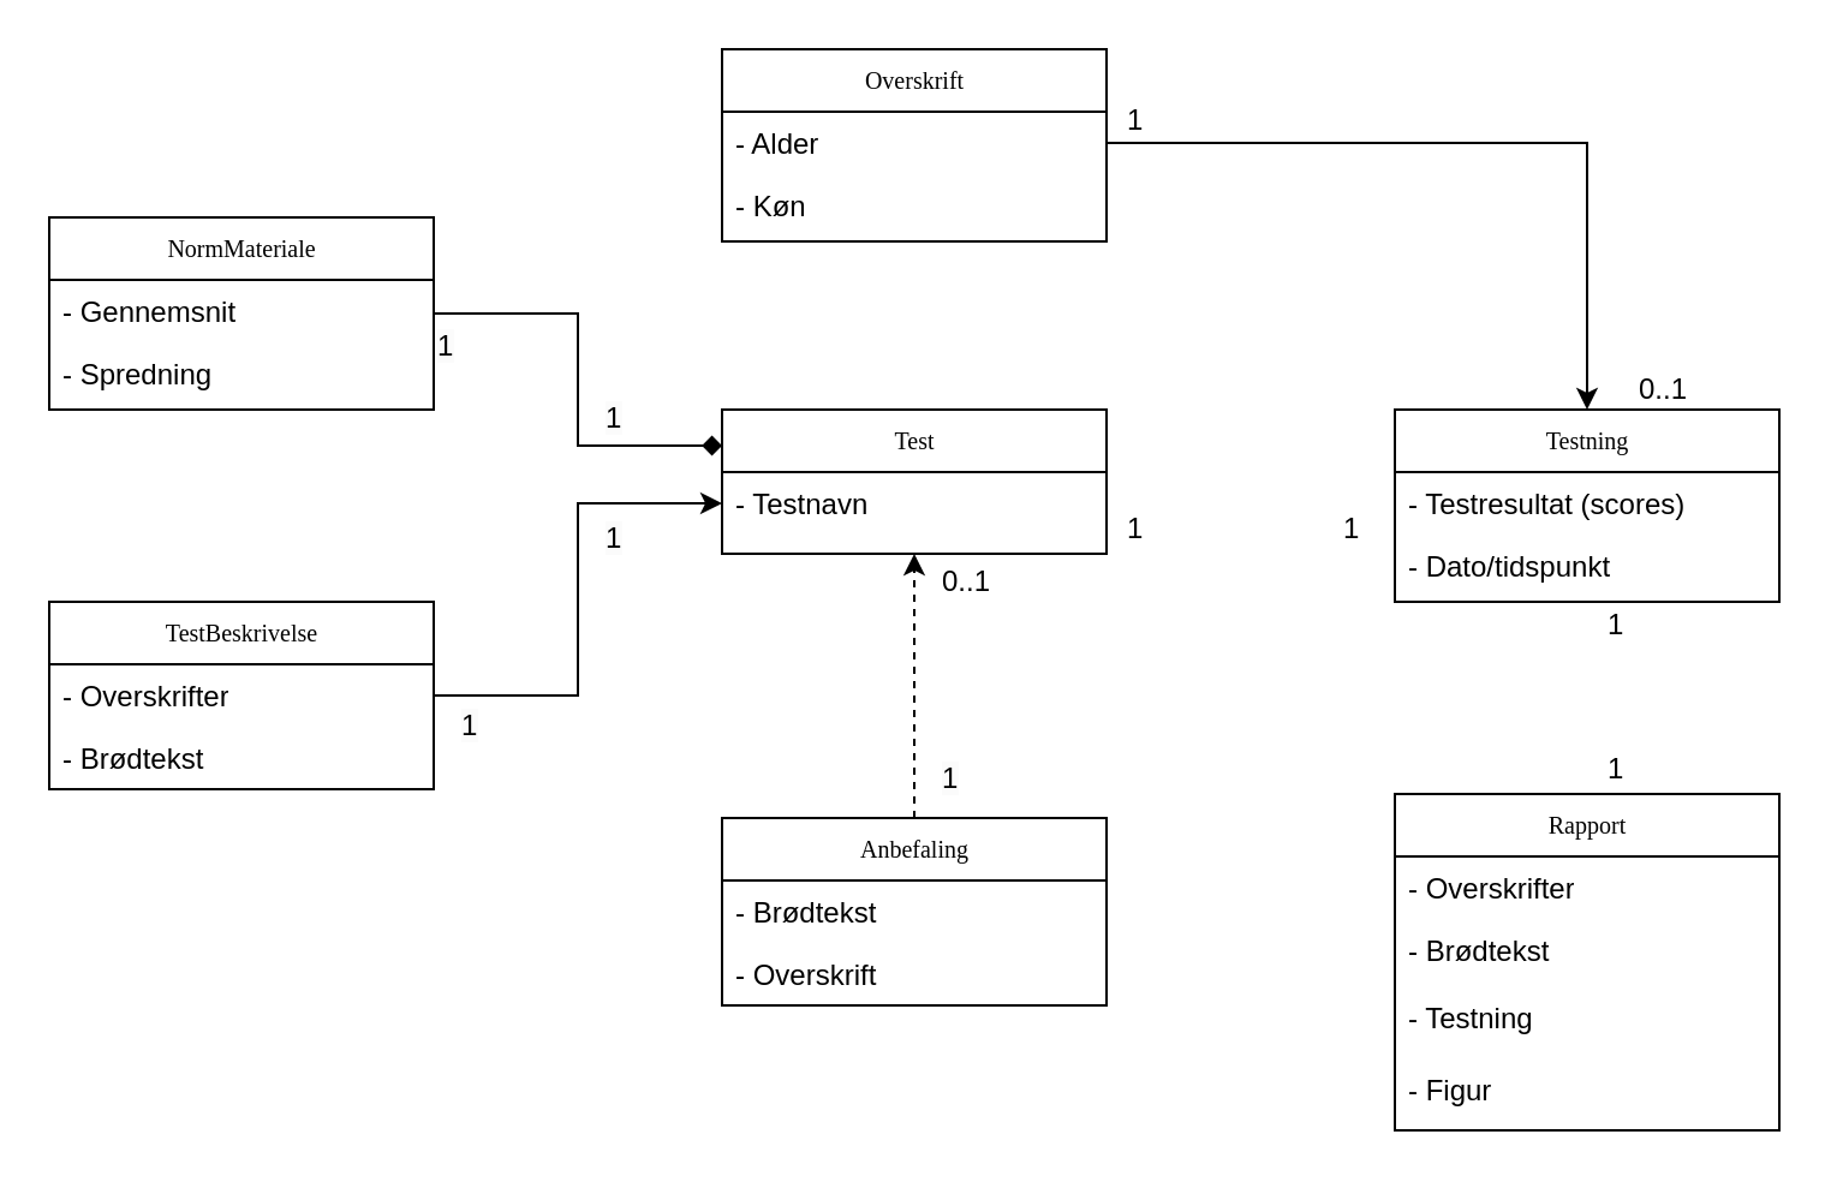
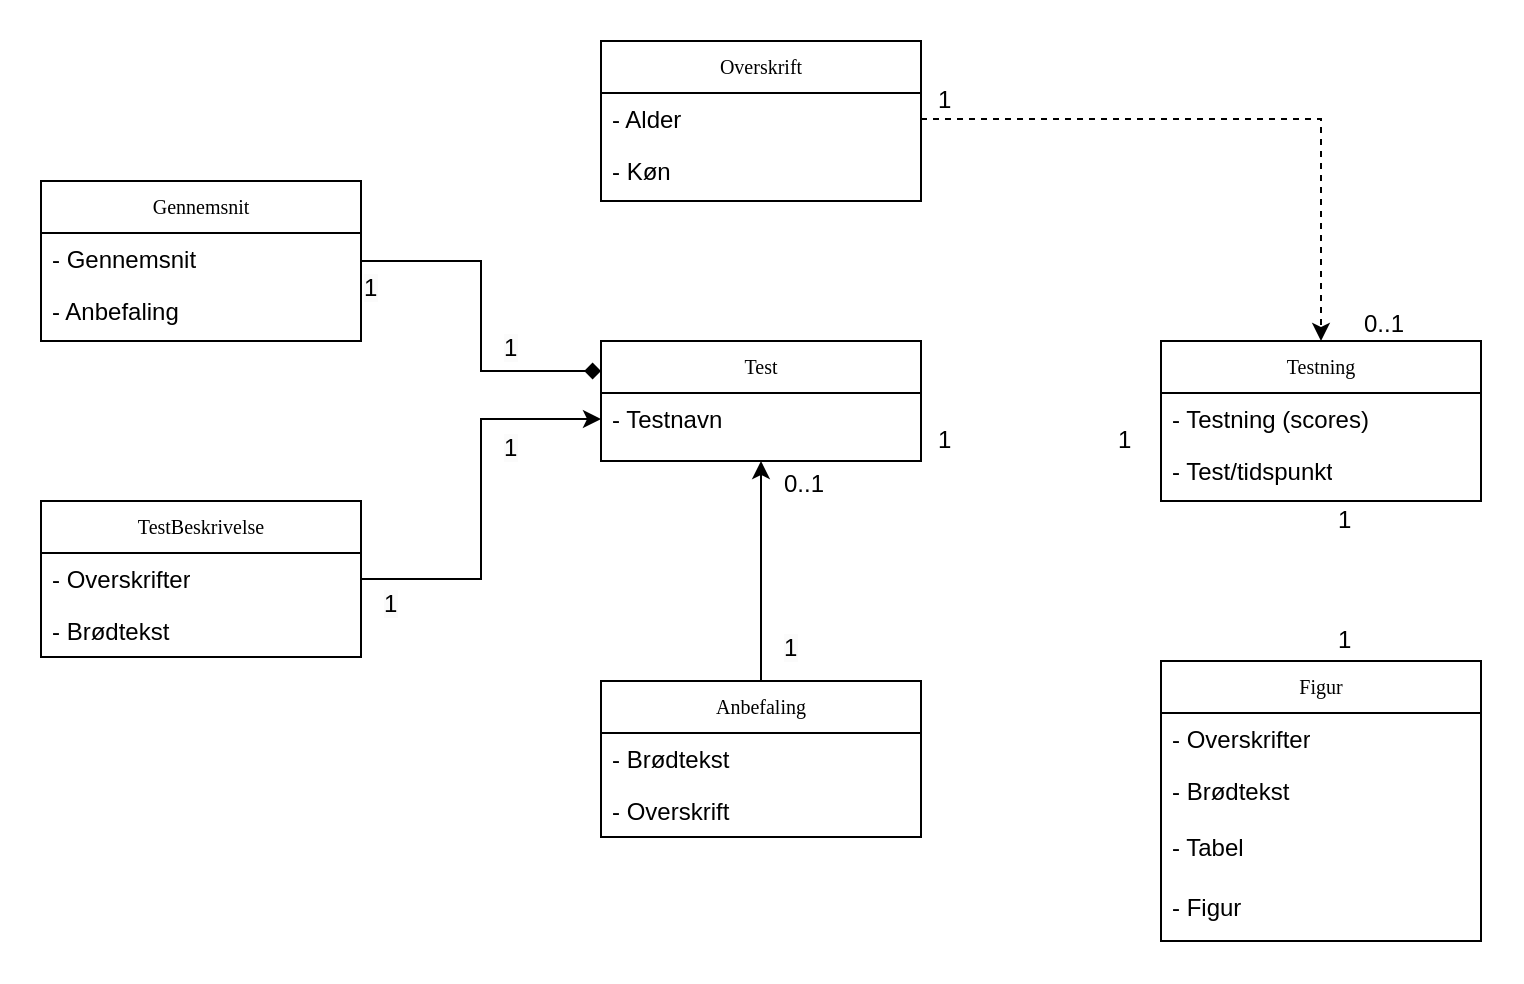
- <mxCell id="22" style="edgeStyle=orthogonalEdgeStyle;rounded=0;orthogonalLoop=1;jettySize=auto;html=1;entryX=0.5;entryY=0;entryDx=0;entryDy=0;" edge="1" parent="1" source="12" target="2"><mxGeometry relative="1" as="geometry" /></mxCell>
+ <mxCell id="22" style="edgeStyle=orthogonalEdgeStyle;rounded=0;orthogonalLoop=1;jettySize=auto;html=1;entryX=0.5;entryY=0;entryDx=0;entryDy=0;dashed=1;" edge="1" parent="1" source="12" target="2"><mxGeometry relative="1" as="geometry" /></mxCell>
- <mxCell id="8" value="NormMateriale" style="swimlane;html=1;fontStyle=0;childLayout=stackLayout;horizontal=1;startSize=26;fillColor=none;horizontalStack=0;resizeParent=1;resizeLast=0;collapsible=1;marginBottom=0;swimlaneFillColor=#ffffff;rounded=0;shadow=0;comic=0;labelBackgroundColor=none;strokeWidth=1;fontFamily=Verdana;fontSize=10;align=center;" vertex="1" parent="1"><mxGeometry x="20" y="90" width="160" height="80" as="geometry" /></mxCell>
+ <mxCell id="8" value="Gennemsnit" style="swimlane;html=1;fontStyle=0;childLayout=stackLayout;horizontal=1;startSize=26;fillColor=none;horizontalStack=0;resizeParent=1;resizeLast=0;collapsible=1;marginBottom=0;swimlaneFillColor=#ffffff;rounded=0;shadow=0;comic=0;labelBackgroundColor=none;strokeWidth=1;fontFamily=Verdana;fontSize=10;align=center;" vertex="1" parent="1"><mxGeometry x="20" y="90" width="160" height="80" as="geometry" /></mxCell>
- <mxCell id="10" value="- Spredning" style="text;html=1;strokeColor=none;fillColor=none;align=left;verticalAlign=top;spacingLeft=4;spacingRight=4;whiteSpace=wrap;overflow=hidden;rotatable=0;points=[[0,0.5],[1,0.5]];portConstraint=eastwest;" vertex="1" parent="8"><mxGeometry y="52" width="160" height="26" as="geometry" /></mxCell>
+ <mxCell id="10" value="- Anbefaling" style="text;html=1;strokeColor=none;fillColor=none;align=left;verticalAlign=top;spacingLeft=4;spacingRight=4;whiteSpace=wrap;overflow=hidden;rotatable=0;points=[[0,0.5],[1,0.5]];portConstraint=eastwest;" vertex="1" parent="8"><mxGeometry y="52" width="160" height="26" as="geometry" /></mxCell>
- <mxCell id="3" value="- Testresultat (scores)" style="text;html=1;strokeColor=none;fillColor=none;align=left;verticalAlign=top;spacingLeft=4;spacingRight=4;whiteSpace=wrap;overflow=hidden;rotatable=0;points=[[0,0.5],[1,0.5]];portConstraint=eastwest;" parent="2" vertex="1"><mxGeometry y="26" width="160" height="26" as="geometry" /></mxCell>
+ <mxCell id="3" value="- Testning (scores)" style="text;html=1;strokeColor=none;fillColor=none;align=left;verticalAlign=top;spacingLeft=4;spacingRight=4;whiteSpace=wrap;overflow=hidden;rotatable=0;points=[[0,0.5],[1,0.5]];portConstraint=eastwest;" parent="2" vertex="1"><mxGeometry y="26" width="160" height="26" as="geometry" /></mxCell>
- <mxCell id="4" value="- Dato/tidspunkt" style="text;html=1;strokeColor=none;fillColor=none;align=left;verticalAlign=top;spacingLeft=4;spacingRight=4;whiteSpace=wrap;overflow=hidden;rotatable=0;points=[[0,0.5],[1,0.5]];portConstraint=eastwest;" vertex="1" parent="2"><mxGeometry y="52" width="160" height="28" as="geometry" /></mxCell>
+ <mxCell id="4" value="- Test/tidspunkt" style="text;html=1;strokeColor=none;fillColor=none;align=left;verticalAlign=top;spacingLeft=4;spacingRight=4;whiteSpace=wrap;overflow=hidden;rotatable=0;points=[[0,0.5],[1,0.5]];portConstraint=eastwest;" vertex="1" parent="2"><mxGeometry y="52" width="160" height="28" as="geometry" /></mxCell>
- <mxCell id="18" style="edgeStyle=orthogonalEdgeStyle;rounded=0;orthogonalLoop=1;jettySize=auto;html=1;exitX=0.5;exitY=0;exitDx=0;exitDy=0;entryX=0.5;entryY=1;entryDx=0;entryDy=0;dashed=1;" edge="1" parent="1" source="19" target="5"><mxGeometry relative="1" as="geometry" /></mxCell>
+ <mxCell id="18" style="edgeStyle=orthogonalEdgeStyle;rounded=0;orthogonalLoop=1;jettySize=auto;html=1;exitX=0.5;exitY=0;exitDx=0;exitDy=0;entryX=0.5;entryY=1;entryDx=0;entryDy=0;" edge="1" parent="1" source="19" target="5"><mxGeometry relative="1" as="geometry" /></mxCell>
- <mxCell id="33" value="Rapport" style="swimlane;html=1;fontStyle=0;childLayout=stackLayout;horizontal=1;startSize=26;fillColor=none;horizontalStack=0;resizeParent=1;resizeLast=0;collapsible=1;marginBottom=0;swimlaneFillColor=#ffffff;rounded=0;shadow=0;comic=0;labelBackgroundColor=none;strokeWidth=1;fontFamily=Verdana;fontSize=10;align=center;" vertex="1" parent="1"><mxGeometry x="580" y="330" width="160" height="140" as="geometry" /></mxCell>
+ <mxCell id="33" value="Figur" style="swimlane;html=1;fontStyle=0;childLayout=stackLayout;horizontal=1;startSize=26;fillColor=none;horizontalStack=0;resizeParent=1;resizeLast=0;collapsible=1;marginBottom=0;swimlaneFillColor=#ffffff;rounded=0;shadow=0;comic=0;labelBackgroundColor=none;strokeWidth=1;fontFamily=Verdana;fontSize=10;align=center;" vertex="1" parent="1"><mxGeometry x="580" y="330" width="160" height="140" as="geometry" /></mxCell>
- <mxCell id="36" value="- Testning" style="text;html=1;strokeColor=none;fillColor=none;align=left;verticalAlign=top;spacingLeft=4;spacingRight=4;whiteSpace=wrap;overflow=hidden;rotatable=0;points=[[0,0.5],[1,0.5]];portConstraint=eastwest;" vertex="1" parent="33"><mxGeometry y="80" width="160" height="30" as="geometry" /></mxCell>
+ <mxCell id="36" value="- Tabel" style="text;html=1;strokeColor=none;fillColor=none;align=left;verticalAlign=top;spacingLeft=4;spacingRight=4;whiteSpace=wrap;overflow=hidden;rotatable=0;points=[[0,0.5],[1,0.5]];portConstraint=eastwest;" vertex="1" parent="33"><mxGeometry y="80" width="160" height="30" as="geometry" /></mxCell>
